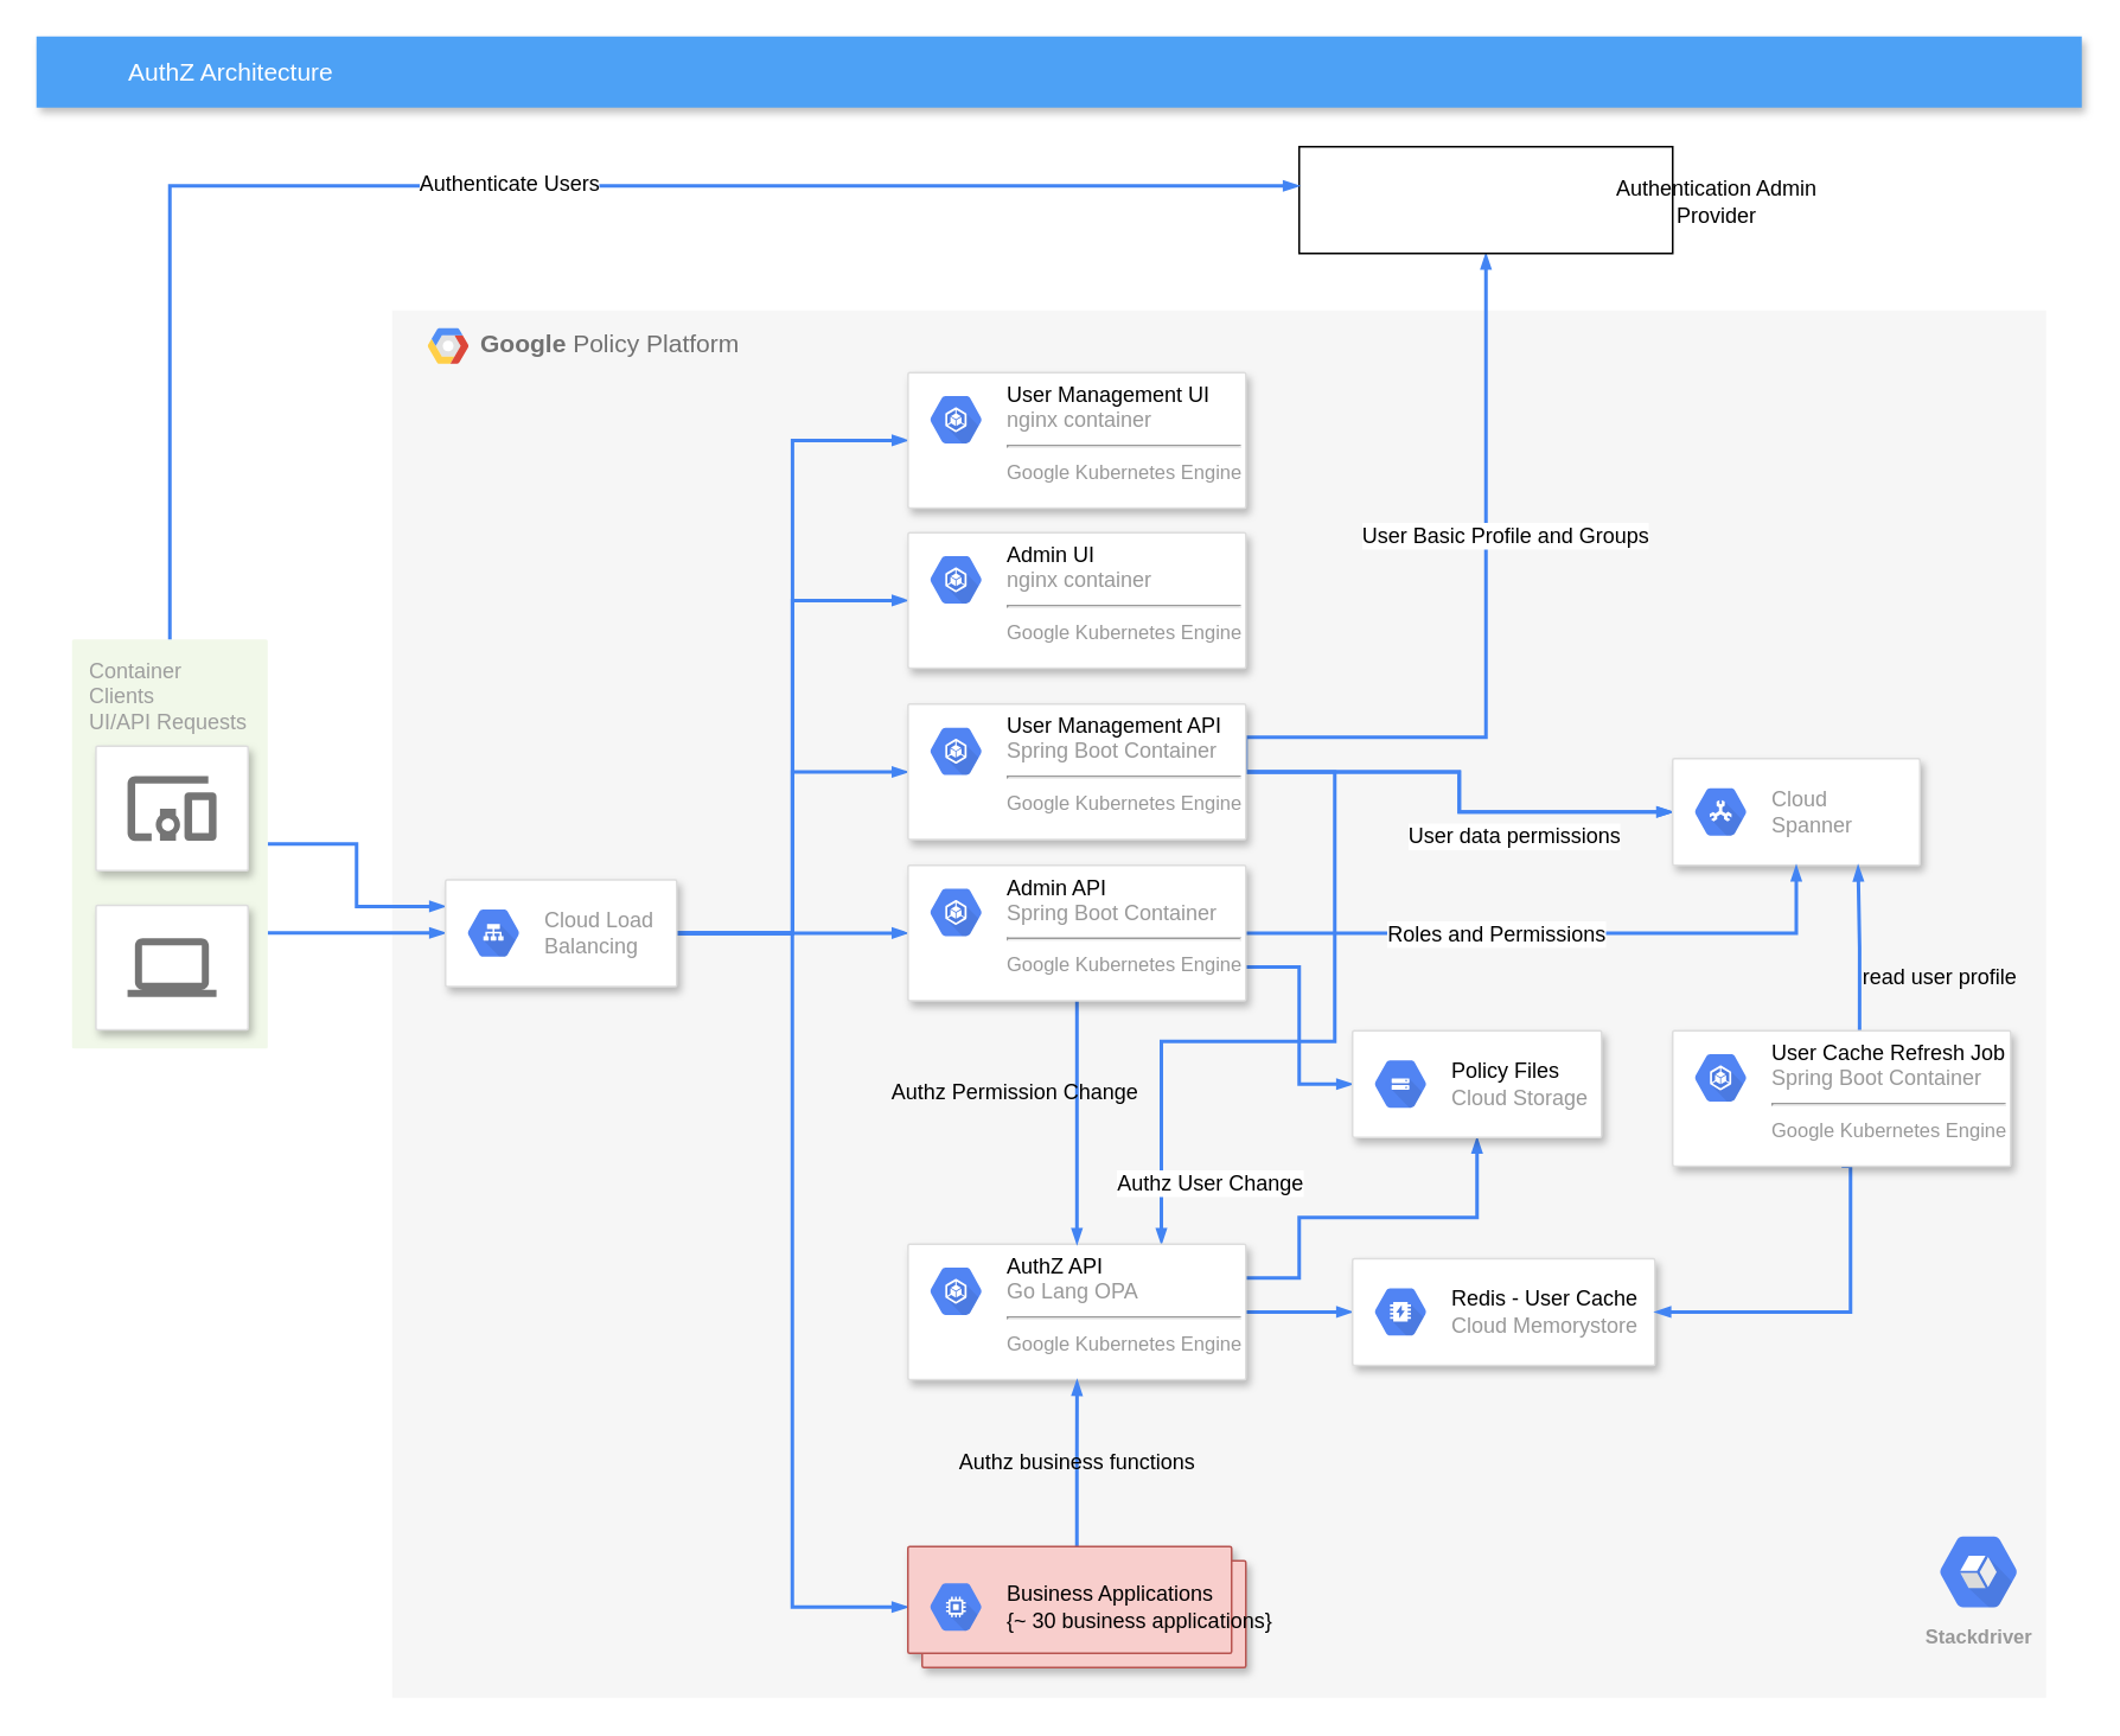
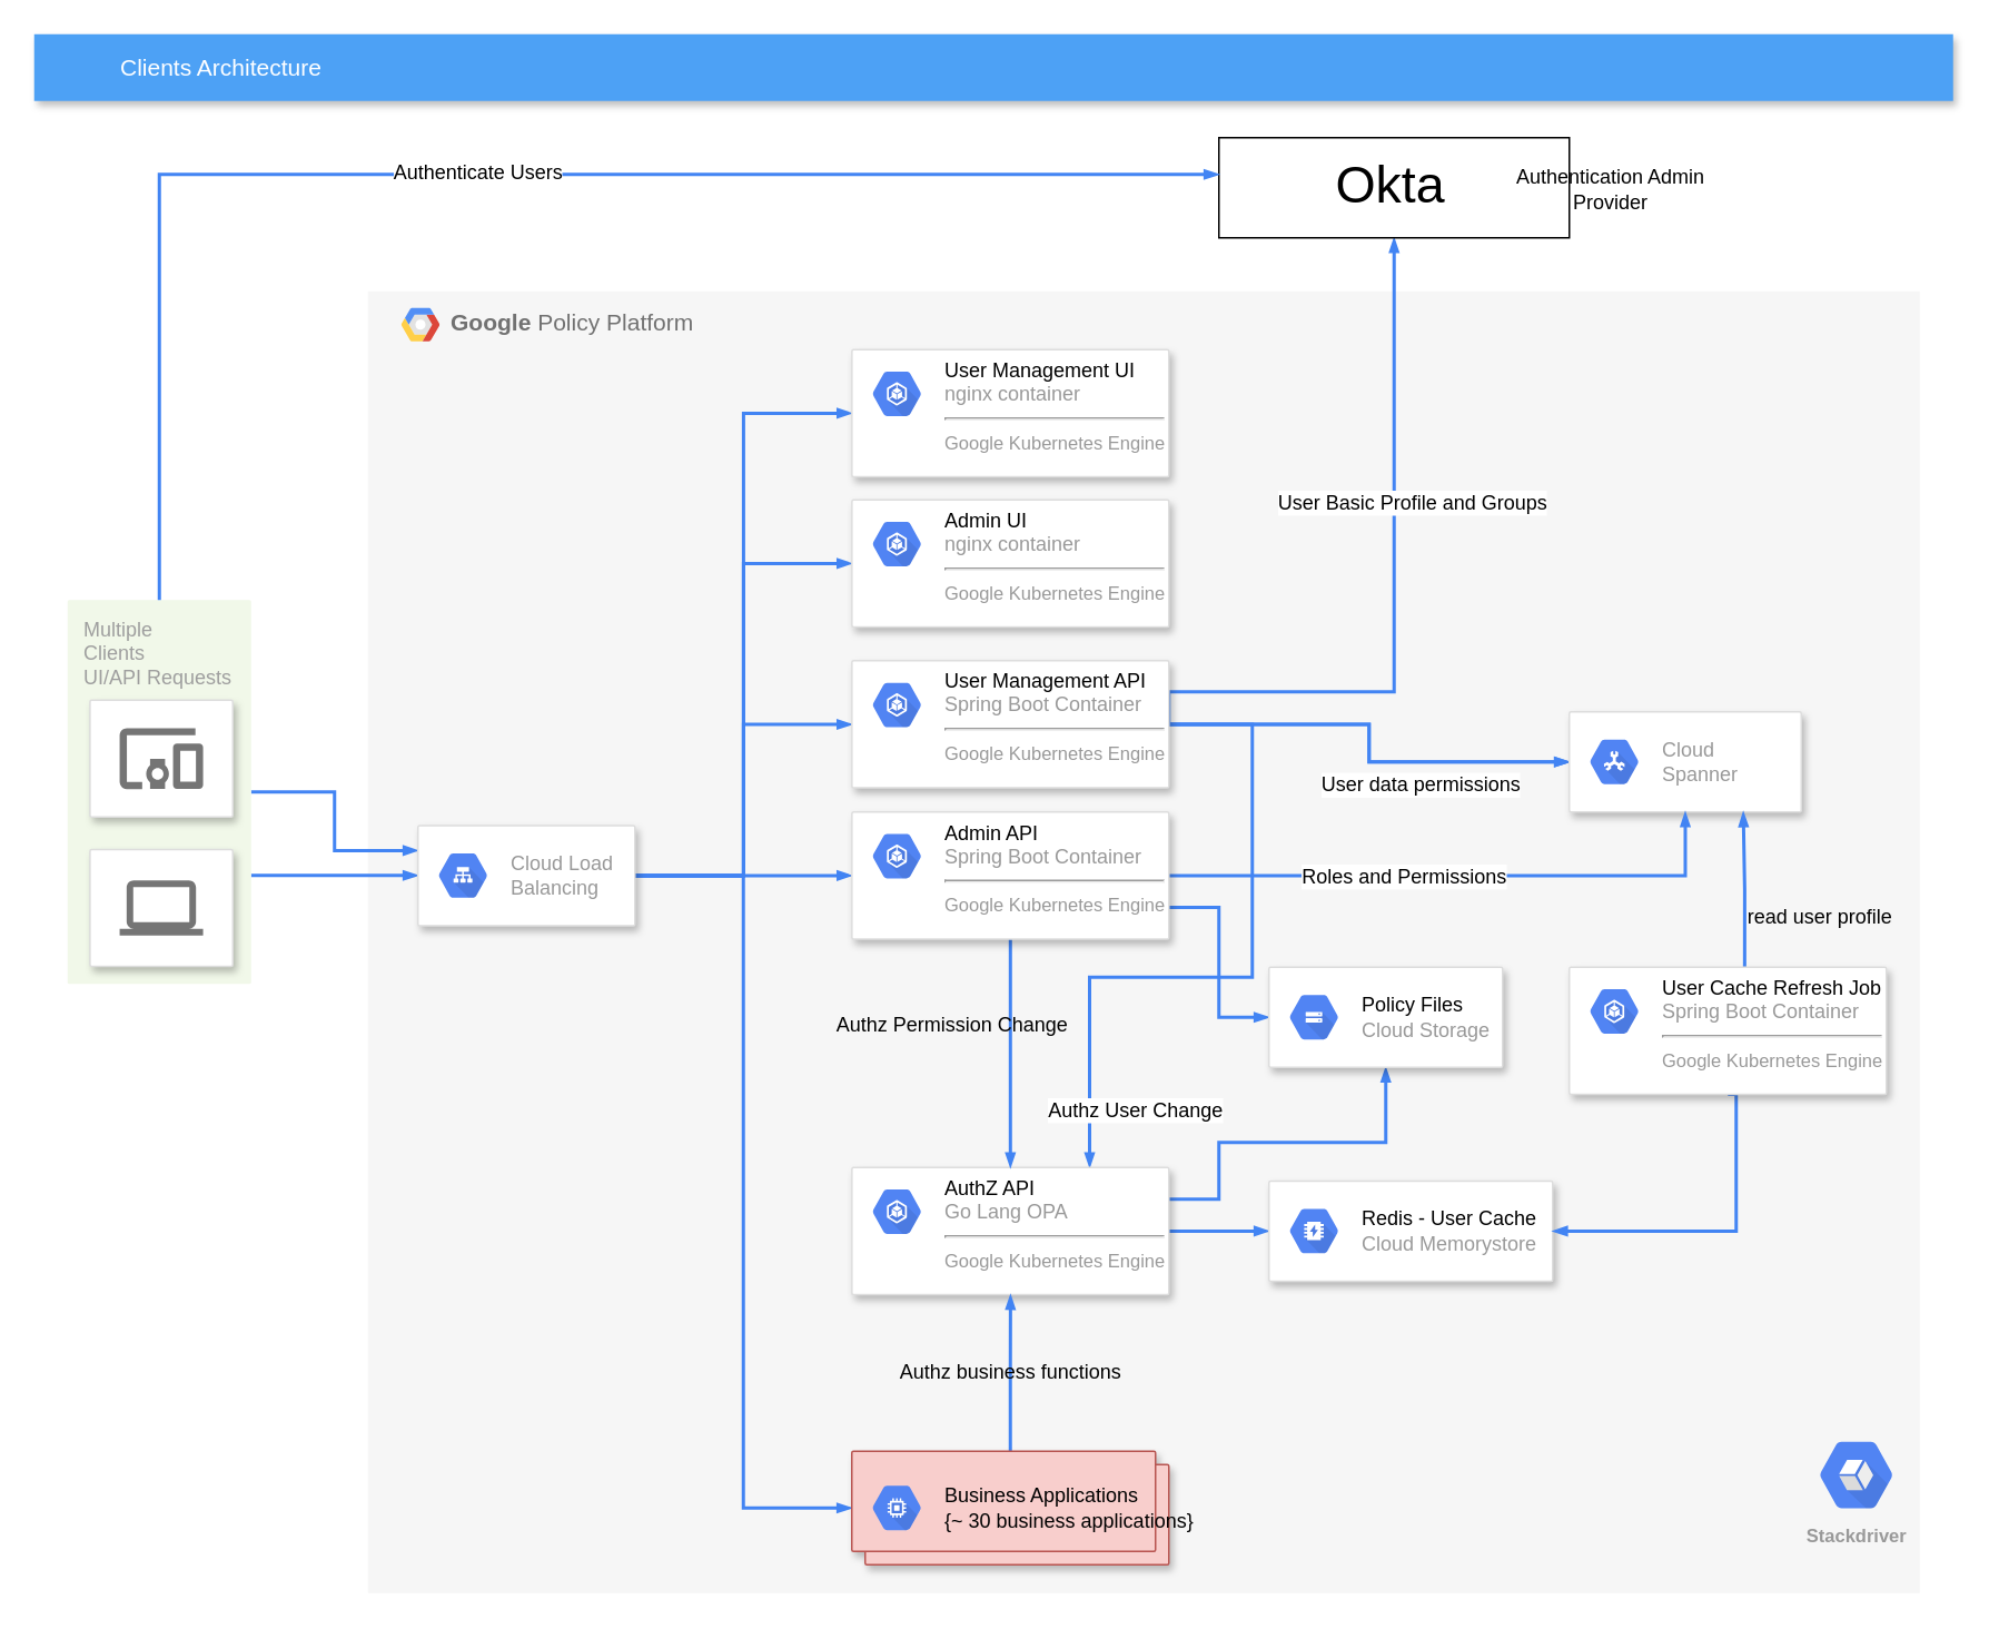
- <mxCell id="6" value="AuthZ Architecture " style="fillColor=#4DA1F5;strokeColor=none;shadow=1;gradientColor=none;fontSize=14;align=left;spacingLeft=50;fontColor=#ffffff;html=1;" parent="1" vertex="1"><mxGeometry x="20" y="20" width="1150" height="40" as="geometry" /></mxCell>
+ <mxCell id="6" value="Clients Architecture " style="fillColor=#4DA1F5;strokeColor=none;shadow=1;gradientColor=none;fontSize=14;align=left;spacingLeft=50;fontColor=#ffffff;html=1;" parent="1" vertex="1"><mxGeometry x="20" y="20" width="1150" height="40" as="geometry" /></mxCell>
+ <mxCell id="59" value="&lt;font style=&quot;font-size: 31px&quot;&gt;Okta&lt;/font&gt;" style="text;html=1;strokeColor=none;fillColor=none;align=center;verticalAlign=middle;whiteSpace=wrap;rounded=0;fontFamily=Helvetica;fontSize=12;fontColor=#000000;" vertex="1" parent="56"><mxGeometry x="72.94" y="71.5" width="60" height="30" as="geometry" /></mxCell>
- <mxCell id="34" value="Container&lt;br&gt;Clients&lt;br&gt;UI/API Requests" style="rounded=1;absoluteArcSize=1;arcSize=2;html=1;strokeColor=none;gradientColor=none;shadow=0;dashed=0;fontSize=12;fontColor=#9E9E9E;align=left;verticalAlign=top;spacing=10;spacingTop=-4;fillColor=#F1F8E9;" parent="33" vertex="1"><mxGeometry width="110.0" height="230" as="geometry" /></mxCell>
+ <mxCell id="34" value="Multiple&lt;br&gt;Clients&lt;br&gt;UI/API Requests" style="rounded=1;absoluteArcSize=1;arcSize=2;html=1;strokeColor=none;gradientColor=none;shadow=0;dashed=0;fontSize=12;fontColor=#9E9E9E;align=left;verticalAlign=top;spacing=10;spacingTop=-4;fillColor=#F1F8E9;" parent="33" vertex="1"><mxGeometry width="110.0" height="230" as="geometry" /></mxCell>
